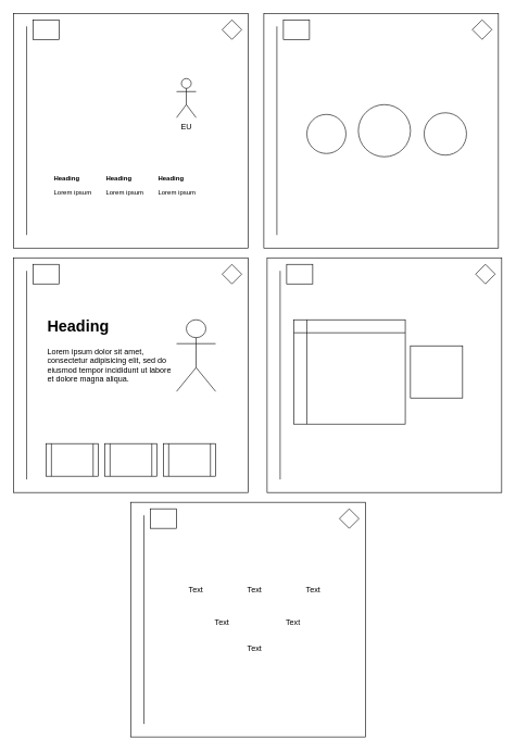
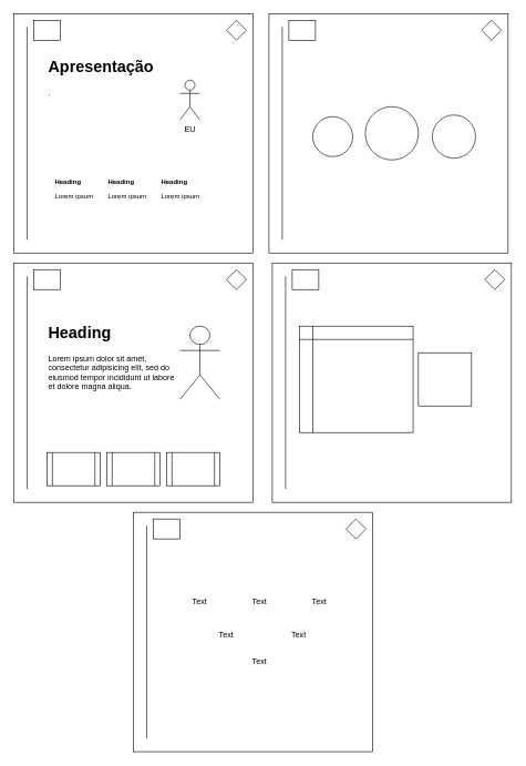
+ <mxCell id="4" value="&lt;h1 style=&quot;margin-top: 0px;&quot;&gt;Apresentação&lt;/h1&gt;&lt;p&gt;.&lt;/p&gt;" style="text;html=1;whiteSpace=wrap;overflow=hidden;rounded=0;" parent="1" vertex="1"><mxGeometry x="70" y="80" width="180" height="120" as="geometry" /></mxCell>
